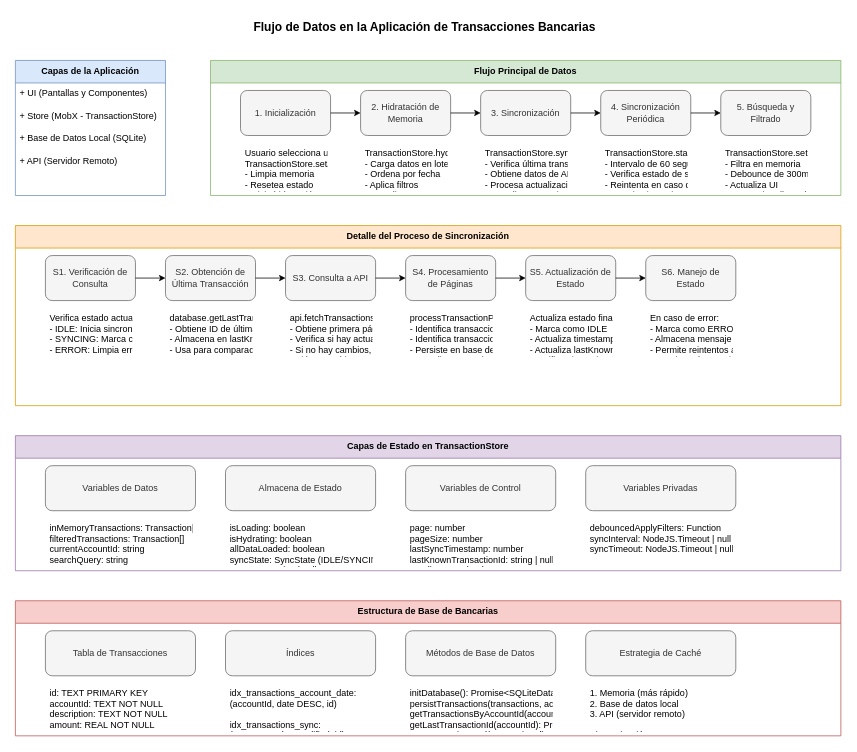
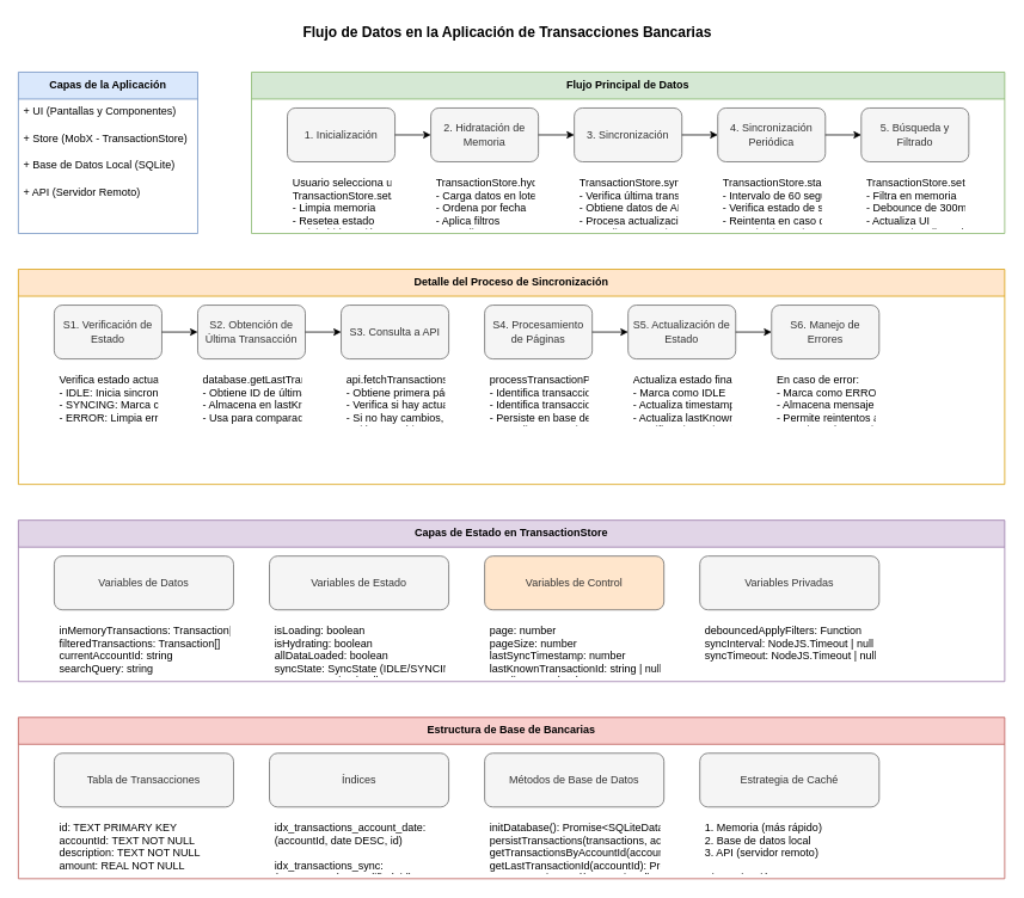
- <mxCell id="24" value="S1. Verificación de Consulta" style="rounded=1;whiteSpace=wrap;html=1;fillColor=#f5f5f5;strokeColor=#666666;fontColor=#333333;" vertex="1" parent="23"><mxGeometry x="40" y="40" width="120" height="60" as="geometry" /></mxCell>
+ <mxCell id="24" value="S1. Verificación de Estado" style="rounded=1;whiteSpace=wrap;html=1;fillColor=#f5f5f5;strokeColor=#666666;fontColor=#333333;" vertex="1" parent="23"><mxGeometry x="40" y="40" width="120" height="60" as="geometry" /></mxCell>
- <mxCell id="38" value="" style="endArrow=classic;html=1;exitX=1;exitY=0.5;exitDx=0;exitDy=0;entryX=0;entryY=0.5;entryDx=0;entryDy=0;" edge="1" parent="23" source="28" target="30"><mxGeometry width="50" height="50" relative="1" as="geometry"><mxPoint x="390" y="400" as="sourcePoint" /><mxPoint x="440" y="350" as="targetPoint" /></mxGeometry></mxCell>
- <mxCell id="34" value="S6. Manejo de Estado" style="rounded=1;whiteSpace=wrap;html=1;fillColor=#f5f5f5;strokeColor=#666666;fontColor=#333333;" vertex="1" parent="23"><mxGeometry x="840" y="40" width="120" height="60" as="geometry" /></mxCell>
+ <mxCell id="34" value="S6. Manejo de Errores" style="rounded=1;whiteSpace=wrap;html=1;fillColor=#f5f5f5;strokeColor=#666666;fontColor=#333333;" vertex="1" parent="23"><mxGeometry x="840" y="40" width="120" height="60" as="geometry" /></mxCell>
- <mxCell id="44" value="Almacena de Estado" style="rounded=1;whiteSpace=wrap;html=1;fillColor=#f5f5f5;strokeColor=#666666;fontColor=#333333;" vertex="1" parent="41"><mxGeometry x="280" y="40" width="200" height="60" as="geometry" /></mxCell>
+ <mxCell id="44" value="Variables de Estado" style="rounded=1;whiteSpace=wrap;html=1;fillColor=#f5f5f5;strokeColor=#666666;fontColor=#333333;" vertex="1" parent="41"><mxGeometry x="280" y="40" width="200" height="60" as="geometry" /></mxCell>
- <mxCell id="46" value="Variables de Control" style="rounded=1;whiteSpace=wrap;html=1;fillColor=#f5f5f5;strokeColor=#666666;fontColor=#333333;" vertex="1" parent="41"><mxGeometry x="520" y="40" width="200" height="60" as="geometry" /></mxCell>
+ <mxCell id="46" value="Variables de Control" style="rounded=1;whiteSpace=wrap;html=1;fillColor=#ffe6cc;strokeColor=#666666;fontColor=#333333;" vertex="1" parent="41"><mxGeometry x="520" y="40" width="200" height="60" as="geometry" /></mxCell>
